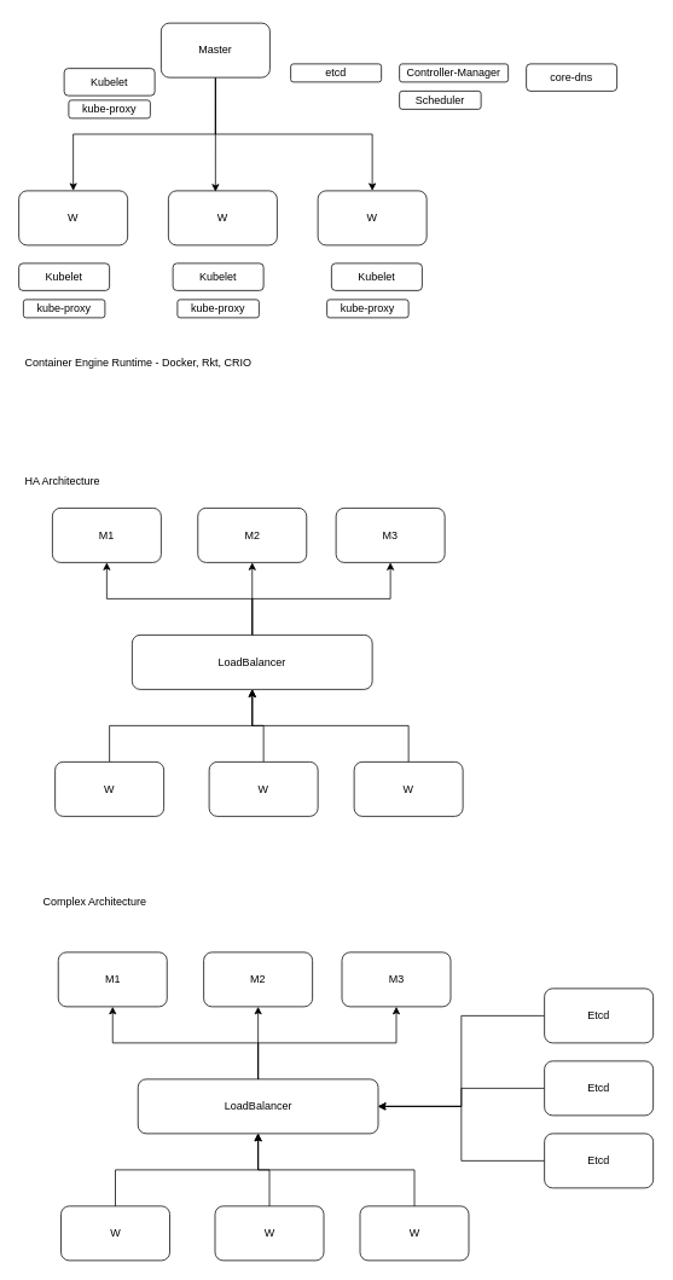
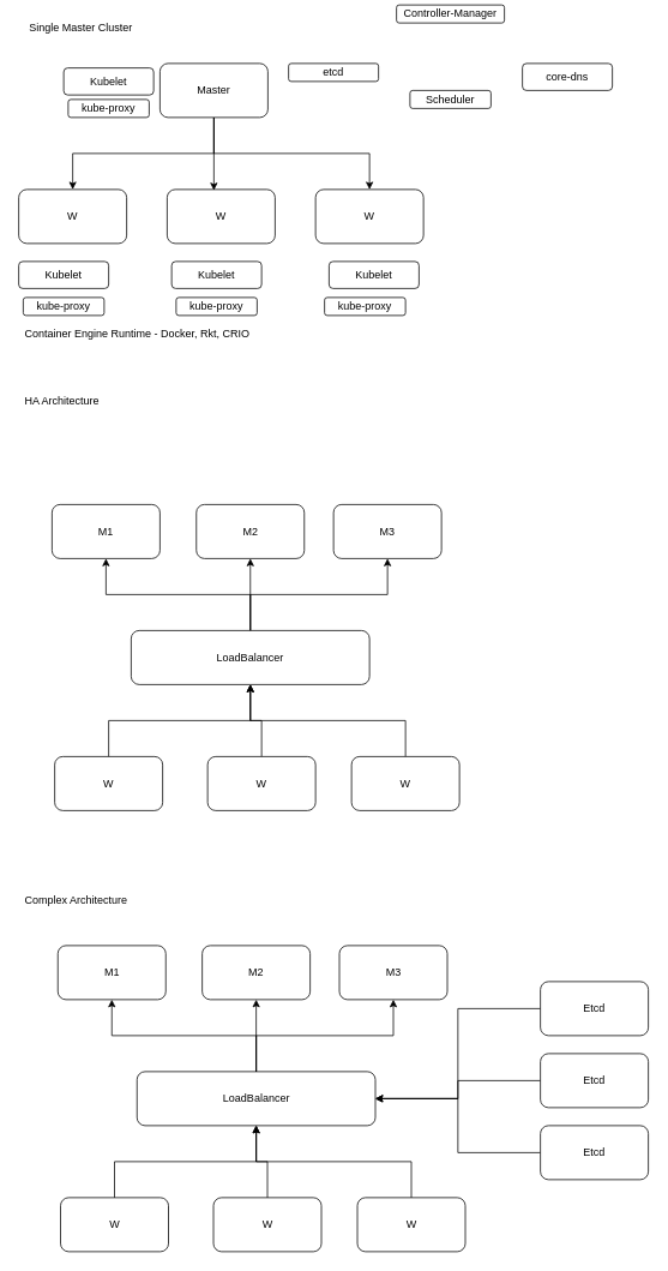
+ <mxCell id="9" value="Single Master Cluster" style="text;html=1;resizable=0;points=[];autosize=1;align=left;verticalAlign=top;spacingTop=-4;" parent="1" vertex="1"><mxGeometry x="30" y="20" width="130" height="20" as="geometry" /></mxCell>
- <mxCell id="5" value="Master" style="rounded=1;whiteSpace=wrap;html=1;" parent="1" vertex="1"><mxGeometry x="177" y="25" width="120" height="60" as="geometry" /></mxCell>
+ <mxCell id="5" value="Master" style="rounded=1;whiteSpace=wrap;html=1;" parent="1" vertex="1"><mxGeometry x="177" y="70" width="120" height="60" as="geometry" /></mxCell>
- <mxCell id="12" value="Controller-Manager" style="rounded=1;whiteSpace=wrap;html=1;" parent="1" vertex="1"><mxGeometry x="440" y="70" width="120" height="20" as="geometry" /></mxCell>
+ <mxCell id="12" value="Controller-Manager" style="rounded=1;whiteSpace=wrap;html=1;" parent="1" vertex="1"><mxGeometry x="440" y="5" width="120" height="20" as="geometry" /></mxCell>
- <mxCell id="13" value="Scheduler" style="rounded=1;whiteSpace=wrap;html=1;" parent="1" vertex="1"><mxGeometry x="440" y="100" width="90" height="20" as="geometry" /></mxCell>
+ <mxCell id="13" value="Scheduler" style="rounded=1;whiteSpace=wrap;html=1;" parent="1" vertex="1"><mxGeometry x="455" y="100" width="90" height="20" as="geometry" /></mxCell>
- <mxCell id="10" value="Container Engine Runtime - Docker, Rkt, CRIO" style="text;html=1;resizable=0;points=[];autosize=1;align=left;verticalAlign=top;spacingTop=-4;" parent="1" vertex="1"><mxGeometry x="25" y="390" width="270" height="20" as="geometry" /></mxCell>
+ <mxCell id="10" value="Container Engine Runtime - Docker, Rkt, CRIO" style="text;html=1;resizable=0;points=[];autosize=1;align=left;verticalAlign=top;spacingTop=-4;" parent="1" vertex="1"><mxGeometry x="25" y="360" width="270" height="20" as="geometry" /></mxCell>
- <mxCell id="23" value="HA Architecture" style="text;html=1;resizable=0;points=[];autosize=1;align=left;verticalAlign=top;spacingTop=-4;" parent="1" vertex="1"><mxGeometry x="25" y="520" width="100" height="20" as="geometry" /></mxCell>
+ <mxCell id="23" value="HA Architecture" style="text;html=1;resizable=0;points=[];autosize=1;align=left;verticalAlign=top;spacingTop=-4;" parent="1" vertex="1"><mxGeometry x="25" y="435" width="100" height="20" as="geometry" /></mxCell>
- <mxCell id="37" value="Complex Architecture" style="text;html=1;resizable=0;points=[];autosize=1;align=left;verticalAlign=top;spacingTop=-4;" parent="1" vertex="1"><mxGeometry x="45" y="985" width="130" height="20" as="geometry" /></mxCell>
+ <mxCell id="37" value="Complex Architecture" style="text;html=1;resizable=0;points=[];autosize=1;align=left;verticalAlign=top;spacingTop=-4;" parent="1" vertex="1"><mxGeometry x="25" y="990" width="130" height="20" as="geometry" /></mxCell>
